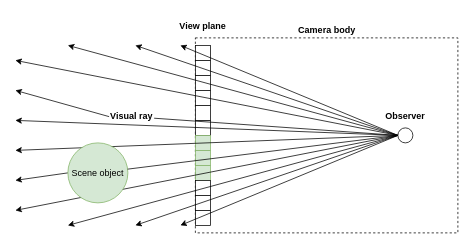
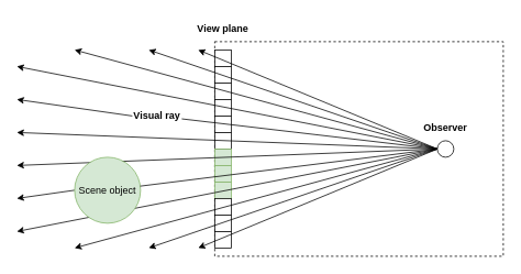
- <mxCell id="28" value="&lt;b&gt;Camera body&lt;/b&gt;" style="text;html=1;strokeColor=none;fillColor=none;align=center;verticalAlign=middle;whiteSpace=wrap;rounded=0;dashed=1;" parent="1" vertex="1"><mxGeometry x="392.5" y="30" width="85" height="20" as="geometry" /></mxCell>
- <mxCell id="31" value="&lt;b&gt;Visual ray&lt;/b&gt;" style="text;html=1;strokeColor=none;fillColor=none;align=center;verticalAlign=middle;whiteSpace=wrap;rounded=0;" parent="1" vertex="1"><mxGeometry x="145" y="145" width="60" height="20" as="geometry" /></mxCell>
+ <mxCell id="31" value="&lt;b&gt;Visual ray&lt;/b&gt;" style="text;html=1;strokeColor=none;fillColor=none;align=center;verticalAlign=middle;whiteSpace=wrap;rounded=0;" parent="1" vertex="1"><mxGeometry x="160" y="130" width="60" height="20" as="geometry" /></mxCell>
